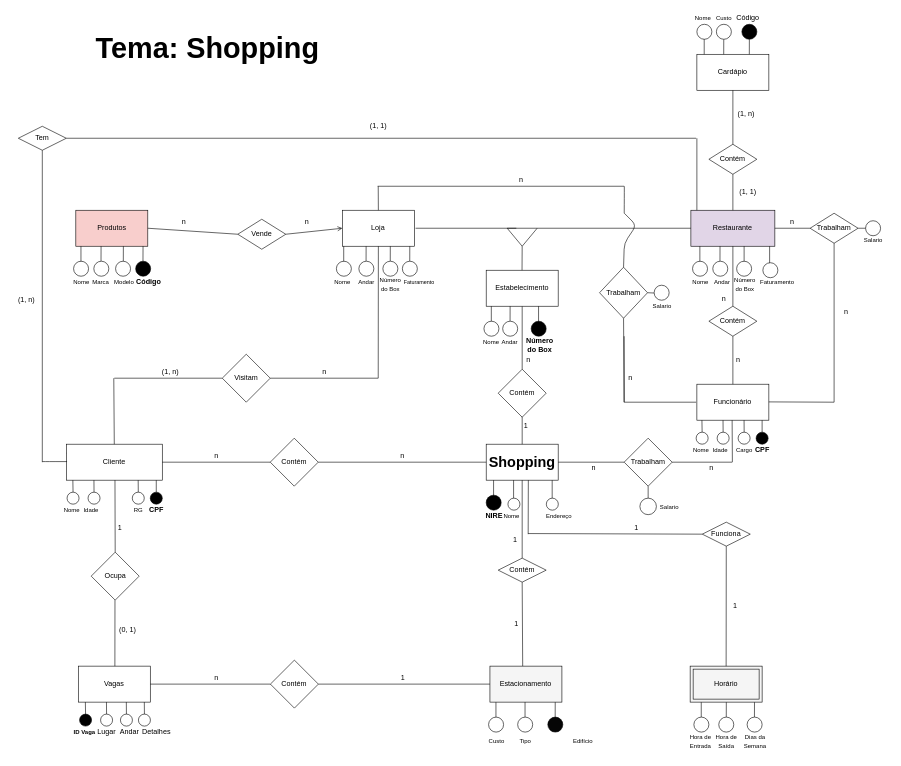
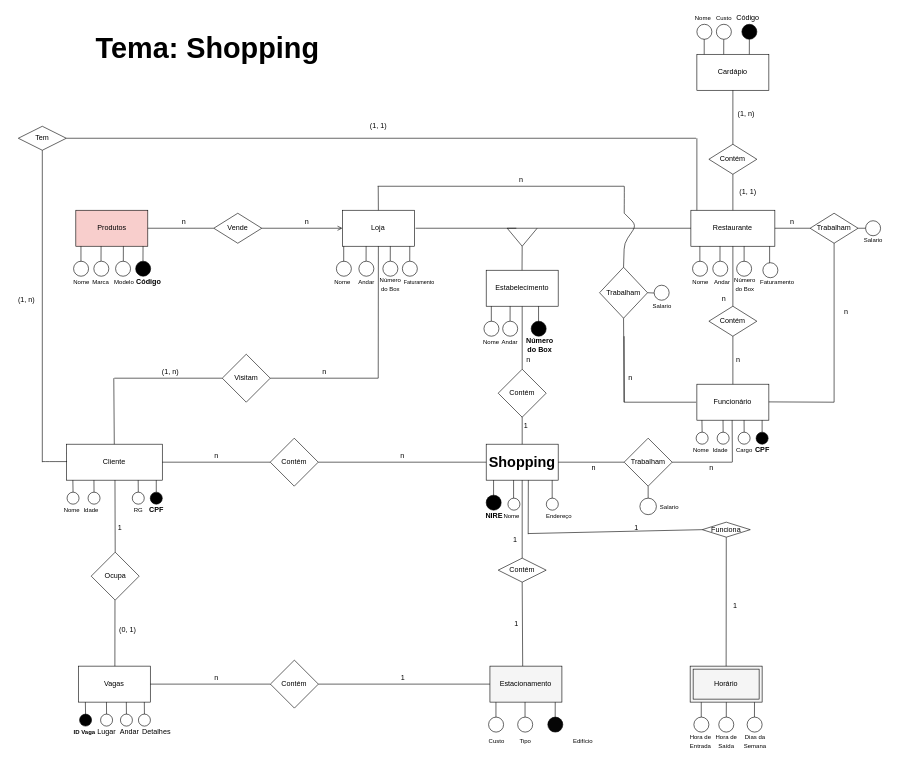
- <mxCell id="8" value="Restaurante" style="rounded=0;whiteSpace=wrap;html=1;fillColor=#e1d5e7;" parent="1" vertex="1"><mxGeometry x="1151.25" y="350" width="140" height="60" as="geometry" /></mxCell>
+ <mxCell id="8" value="Restaurante" style="rounded=0;whiteSpace=wrap;html=1;" parent="1" vertex="1"><mxGeometry x="1151.25" y="350" width="140" height="60" as="geometry" /></mxCell>
- <mxCell id="16" value="Vende" style="rhombus;whiteSpace=wrap;html=1;" parent="1" vertex="1"><mxGeometry x="395.88" y="365" width="80" height="50" as="geometry" /></mxCell>
+ <mxCell id="16" value="Vende" style="rhombus;whiteSpace=wrap;html=1;" parent="1" vertex="1"><mxGeometry x="355.88" y="355" width="80" height="50" as="geometry" /></mxCell>
- <mxCell id="207" value="Funciona" style="rhombus;whiteSpace=wrap;html=1;" parent="1" vertex="1"><mxGeometry x="1170.25" y="870" width="80" height="40" as="geometry" /></mxCell>
+ <mxCell id="207" value="Funciona" style="rhombus;whiteSpace=wrap;html=1;" parent="1" vertex="1"><mxGeometry x="1170.25" y="870" width="80" height="25" as="geometry" /></mxCell>
